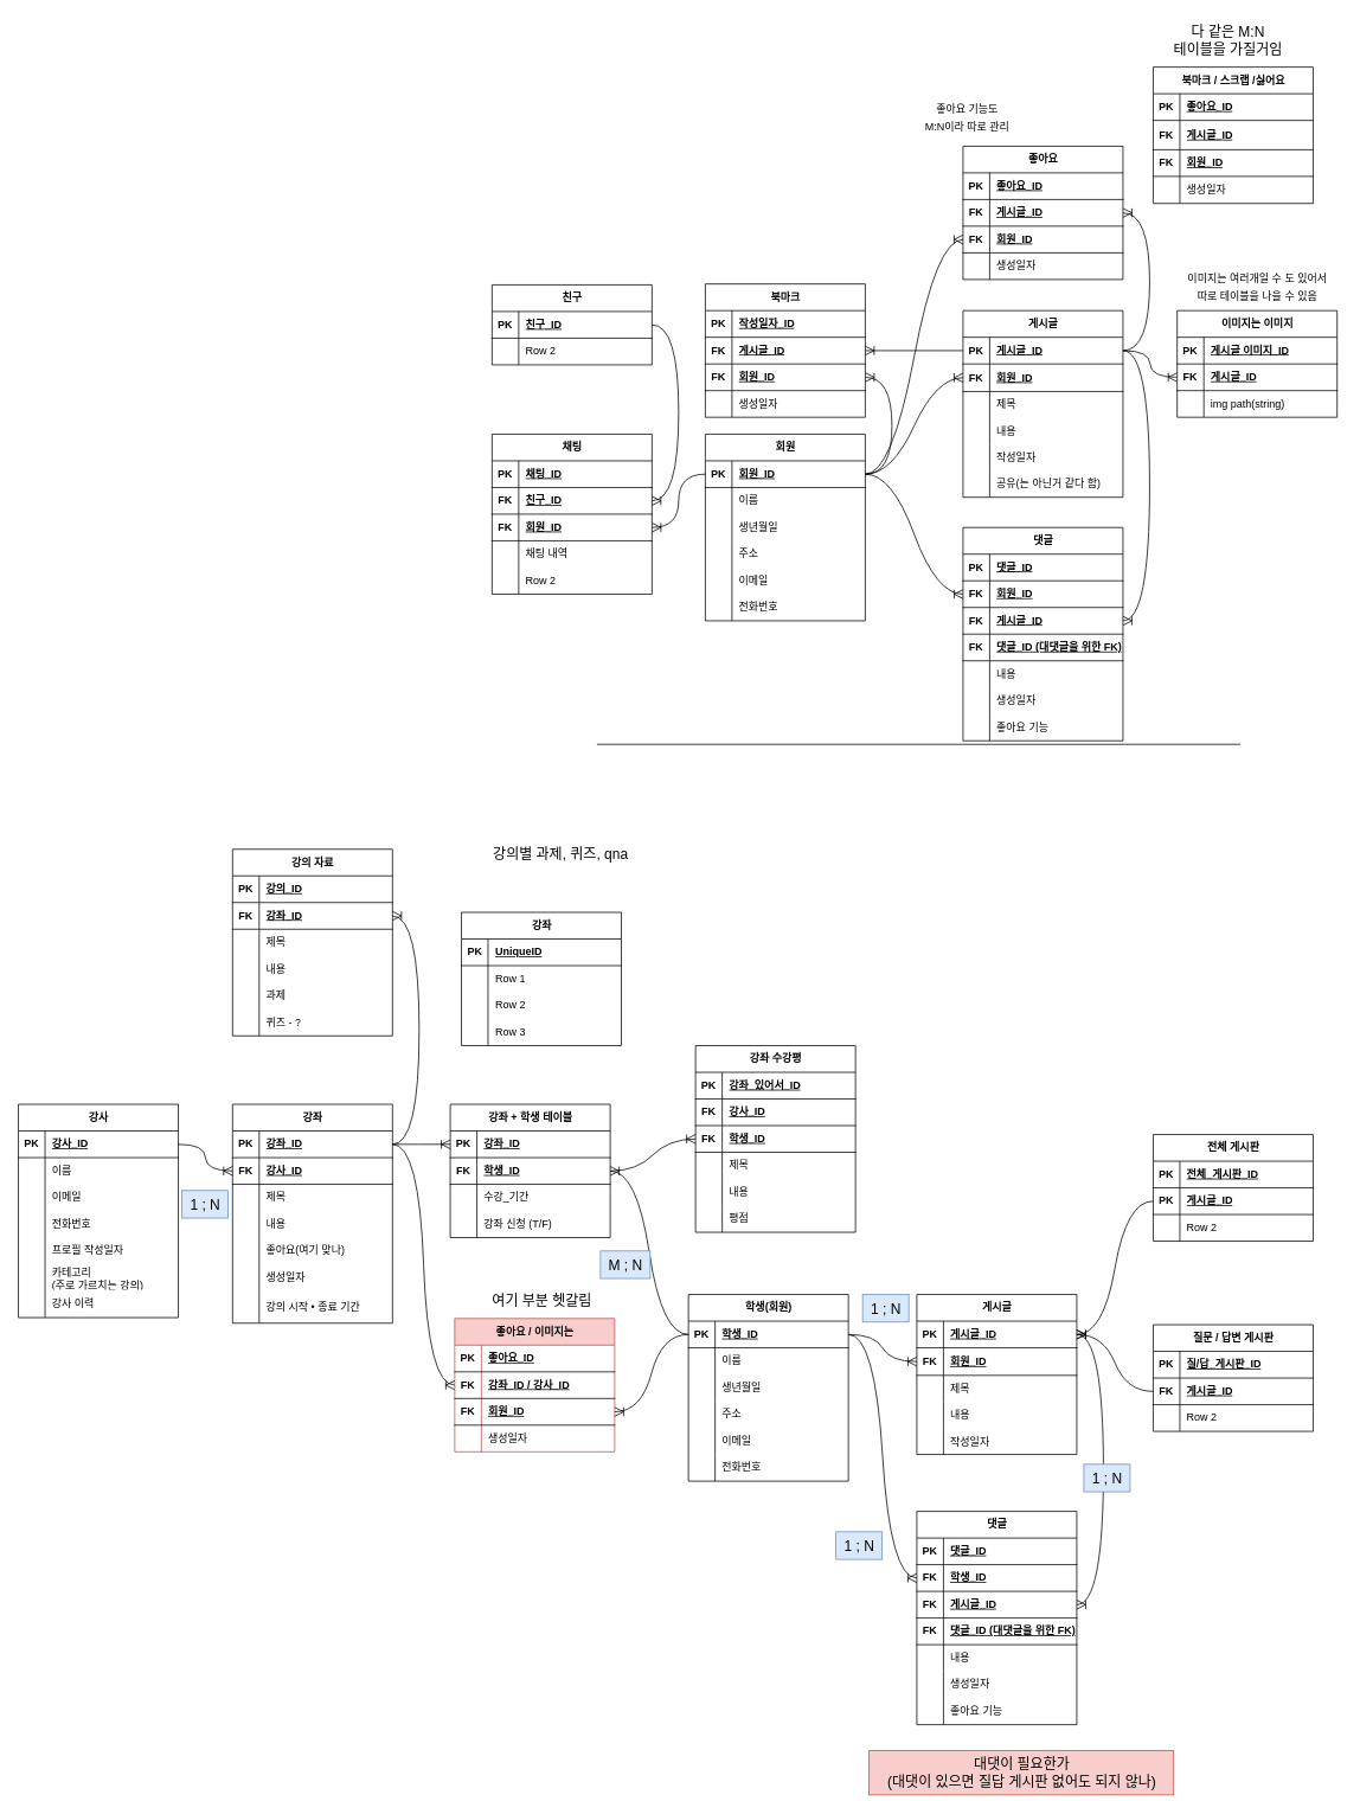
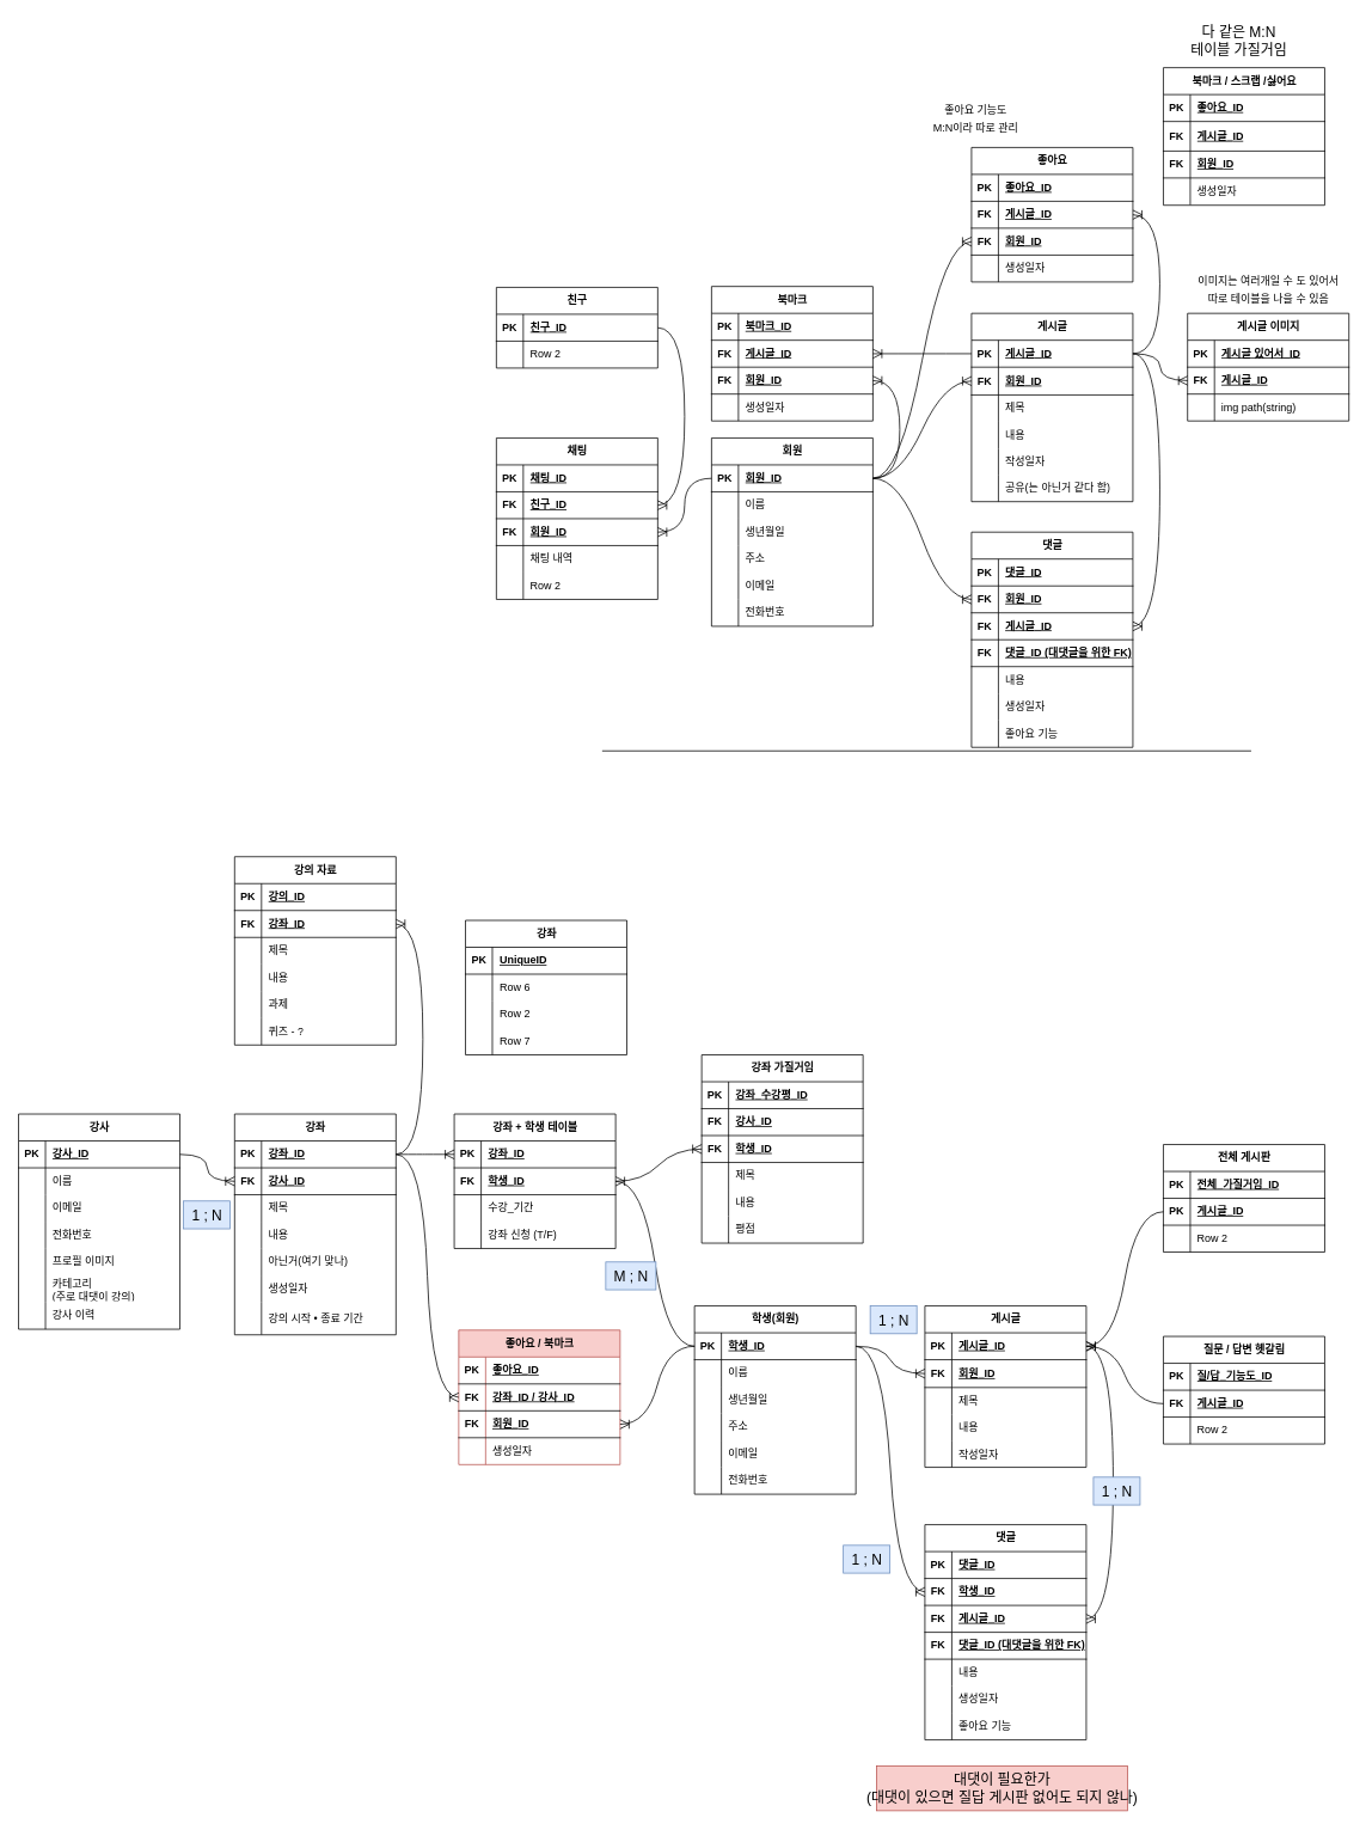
- <mxCell id="211" value="다 같은 M:N&lt;div&gt;테이블을 가질&lt;span style=&quot;background-color: initial;&quot;&gt;거임&lt;/span&gt;&lt;/div&gt;" style="text;html=1;align=center;verticalAlign=middle;resizable=0;points=[];autosize=1;strokeColor=none;fillColor=none;fontSize=16;" vertex="1" parent="1"><mxGeometry x="1306" y="20" width="150" height="50" as="geometry" /></mxCell>
+ <mxCell id="211" value="다 같은 M:N&lt;div&gt;테이블 가질&lt;span style=&quot;background-color: initial;&quot;&gt;거임&lt;/span&gt;&lt;/div&gt;" style="text;html=1;align=center;verticalAlign=middle;resizable=0;points=[];autosize=1;strokeColor=none;fillColor=none;fontSize=16;" vertex="1" parent="1"><mxGeometry x="1306" y="20" width="150" height="50" as="geometry" /></mxCell>
- <mxCell id="154" value="작성일자_ID" style="shape=partialRectangle;connectable=0;fillColor=none;top=0;left=0;bottom=0;right=0;align=left;spacingLeft=6;fontStyle=5;overflow=hidden;whiteSpace=wrap;html=1;" vertex="1" parent="152"><mxGeometry x="30" width="150" height="30" as="geometry"><mxRectangle width="150" height="30" as="alternateBounds" /></mxGeometry></mxCell>
+ <mxCell id="154" value="북마크_ID" style="shape=partialRectangle;connectable=0;fillColor=none;top=0;left=0;bottom=0;right=0;align=left;spacingLeft=6;fontStyle=5;overflow=hidden;whiteSpace=wrap;html=1;" vertex="1" parent="152"><mxGeometry x="30" width="150" height="30" as="geometry"><mxRectangle width="150" height="30" as="alternateBounds" /></mxGeometry></mxCell>
- <mxCell id="168" value="이미지는 이미지" style="shape=table;startSize=30;container=1;collapsible=1;childLayout=tableLayout;fixedRows=1;rowLines=0;fontStyle=1;align=center;resizeLast=1;html=1;" vertex="1" parent="1"><mxGeometry x="1324" y="349" width="180" height="120" as="geometry" /></mxCell>
+ <mxCell id="168" value="게시글 이미지" style="shape=table;startSize=30;container=1;collapsible=1;childLayout=tableLayout;fixedRows=1;rowLines=0;fontStyle=1;align=center;resizeLast=1;html=1;" vertex="1" parent="1"><mxGeometry x="1324" y="349" width="180" height="120" as="geometry" /></mxCell>
- <mxCell id="171" value="게시글 이미지_ID" style="shape=partialRectangle;connectable=0;fillColor=none;top=0;left=0;bottom=0;right=0;align=left;spacingLeft=6;fontStyle=5;overflow=hidden;whiteSpace=wrap;html=1;" vertex="1" parent="169"><mxGeometry x="30" width="150" height="30" as="geometry"><mxRectangle width="150" height="30" as="alternateBounds" /></mxGeometry></mxCell>
+ <mxCell id="171" value="게시글 있어서_ID" style="shape=partialRectangle;connectable=0;fillColor=none;top=0;left=0;bottom=0;right=0;align=left;spacingLeft=6;fontStyle=5;overflow=hidden;whiteSpace=wrap;html=1;" vertex="1" parent="169"><mxGeometry x="30" width="150" height="30" as="geometry"><mxRectangle width="150" height="30" as="alternateBounds" /></mxGeometry></mxCell>
- <mxCell id="329" value="강의별 과제, 퀴즈, qna" style="text;html=1;align=center;verticalAlign=middle;resizable=0;points=[];autosize=1;strokeColor=none;fillColor=none;fontSize=16;" vertex="1" parent="1"><mxGeometry x="540.5" y="944.5" width="179" height="31" as="geometry" /></mxCell>
- <mxCell id="358" value="Row 1" style="shape=partialRectangle;connectable=0;fillColor=none;top=0;left=0;bottom=0;right=0;align=left;spacingLeft=6;overflow=hidden;whiteSpace=wrap;html=1;" vertex="1" parent="356"><mxGeometry x="30" width="150" height="30" as="geometry"><mxRectangle width="150" height="30" as="alternateBounds" /></mxGeometry></mxCell>
+ <mxCell id="358" value="Row 6" style="shape=partialRectangle;connectable=0;fillColor=none;top=0;left=0;bottom=0;right=0;align=left;spacingLeft=6;overflow=hidden;whiteSpace=wrap;html=1;" vertex="1" parent="356"><mxGeometry x="30" width="150" height="30" as="geometry"><mxRectangle width="150" height="30" as="alternateBounds" /></mxGeometry></mxCell>
- <mxCell id="364" value="Row 3" style="shape=partialRectangle;connectable=0;fillColor=none;top=0;left=0;bottom=0;right=0;align=left;spacingLeft=6;overflow=hidden;whiteSpace=wrap;html=1;" vertex="1" parent="362"><mxGeometry x="30" width="150" height="30" as="geometry"><mxRectangle width="150" height="30" as="alternateBounds" /></mxGeometry></mxCell>
+ <mxCell id="364" value="Row 7" style="shape=partialRectangle;connectable=0;fillColor=none;top=0;left=0;bottom=0;right=0;align=left;spacingLeft=6;overflow=hidden;whiteSpace=wrap;html=1;" vertex="1" parent="362"><mxGeometry x="30" width="150" height="30" as="geometry"><mxRectangle width="150" height="30" as="alternateBounds" /></mxGeometry></mxCell>
- <mxCell id="290" value="강좌 수강평" style="shape=table;startSize=30;container=1;collapsible=1;childLayout=tableLayout;fixedRows=1;rowLines=0;fontStyle=1;align=center;resizeLast=1;html=1;" vertex="1" parent="1"><mxGeometry x="782" y="1176" width="180" height="210" as="geometry" /></mxCell>
+ <mxCell id="290" value="강좌 가질거임" style="shape=table;startSize=30;container=1;collapsible=1;childLayout=tableLayout;fixedRows=1;rowLines=0;fontStyle=1;align=center;resizeLast=1;html=1;" vertex="1" parent="1"><mxGeometry x="782" y="1176" width="180" height="210" as="geometry" /></mxCell>
- <mxCell id="293" value="강좌_있어서_ID" style="shape=partialRectangle;connectable=0;fillColor=none;top=0;left=0;bottom=0;right=0;align=left;spacingLeft=6;fontStyle=5;overflow=hidden;whiteSpace=wrap;html=1;" vertex="1" parent="291"><mxGeometry x="30" width="150" height="30" as="geometry"><mxRectangle width="150" height="30" as="alternateBounds" /></mxGeometry></mxCell>
+ <mxCell id="293" value="강좌_수강평_ID" style="shape=partialRectangle;connectable=0;fillColor=none;top=0;left=0;bottom=0;right=0;align=left;spacingLeft=6;fontStyle=5;overflow=hidden;whiteSpace=wrap;html=1;" vertex="1" parent="291"><mxGeometry x="30" width="150" height="30" as="geometry"><mxRectangle width="150" height="30" as="alternateBounds" /></mxGeometry></mxCell>
- <mxCell id="333" value="전체_게시판_ID" style="shape=partialRectangle;connectable=0;fillColor=none;top=0;left=0;bottom=0;right=0;align=left;spacingLeft=6;fontStyle=5;overflow=hidden;whiteSpace=wrap;html=1;" vertex="1" parent="331"><mxGeometry x="30" width="150" height="30" as="geometry"><mxRectangle width="150" height="30" as="alternateBounds" /></mxGeometry></mxCell>
+ <mxCell id="333" value="전체_가질거임_ID" style="shape=partialRectangle;connectable=0;fillColor=none;top=0;left=0;bottom=0;right=0;align=left;spacingLeft=6;fontStyle=5;overflow=hidden;whiteSpace=wrap;html=1;" vertex="1" parent="331"><mxGeometry x="30" width="150" height="30" as="geometry"><mxRectangle width="150" height="30" as="alternateBounds" /></mxGeometry></mxCell>
- <mxCell id="17" value="프로필 작성일자" style="shape=partialRectangle;connectable=0;fillColor=none;top=0;left=0;bottom=0;right=0;align=left;spacingLeft=6;overflow=hidden;whiteSpace=wrap;html=1;" vertex="1" parent="15"><mxGeometry x="30" width="150" height="30" as="geometry"><mxRectangle width="150" height="30" as="alternateBounds" /></mxGeometry></mxCell>
+ <mxCell id="17" value="프로필 이미지" style="shape=partialRectangle;connectable=0;fillColor=none;top=0;left=0;bottom=0;right=0;align=left;spacingLeft=6;overflow=hidden;whiteSpace=wrap;html=1;" vertex="1" parent="15"><mxGeometry x="30" width="150" height="30" as="geometry"><mxRectangle width="150" height="30" as="alternateBounds" /></mxGeometry></mxCell>
- <mxCell id="39" value="좋아요(여기 맞나)" style="shape=partialRectangle;connectable=0;fillColor=none;top=0;left=0;bottom=0;right=0;align=left;spacingLeft=6;overflow=hidden;whiteSpace=wrap;html=1;" vertex="1" parent="37"><mxGeometry x="30" width="150" height="30" as="geometry"><mxRectangle width="150" height="30" as="alternateBounds" /></mxGeometry></mxCell>
+ <mxCell id="39" value="아닌거(여기 맞나)" style="shape=partialRectangle;connectable=0;fillColor=none;top=0;left=0;bottom=0;right=0;align=left;spacingLeft=6;overflow=hidden;whiteSpace=wrap;html=1;" vertex="1" parent="37"><mxGeometry x="30" width="150" height="30" as="geometry"><mxRectangle width="150" height="30" as="alternateBounds" /></mxGeometry></mxCell>
- <mxCell id="20" value="카테고리&lt;div&gt;(주로 가르치는 강의)&lt;/div&gt;" style="shape=partialRectangle;connectable=0;fillColor=none;top=0;left=0;bottom=0;right=0;align=left;spacingLeft=6;overflow=hidden;whiteSpace=wrap;html=1;" vertex="1" parent="18"><mxGeometry x="30" width="150" height="30" as="geometry"><mxRectangle width="150" height="30" as="alternateBounds" /></mxGeometry></mxCell>
+ <mxCell id="20" value="카테고리&lt;div&gt;(주로 대댓이 강의)&lt;/div&gt;" style="shape=partialRectangle;connectable=0;fillColor=none;top=0;left=0;bottom=0;right=0;align=left;spacingLeft=6;overflow=hidden;whiteSpace=wrap;html=1;" vertex="1" parent="18"><mxGeometry x="30" width="150" height="30" as="geometry"><mxRectangle width="150" height="30" as="alternateBounds" /></mxGeometry></mxCell>
- <mxCell id="283" value="여기 부분 헷갈림" style="text;html=1;align=center;verticalAlign=middle;resizable=0;points=[];autosize=1;strokeColor=none;fillColor=none;fontSize=16;" vertex="1" parent="1"><mxGeometry x="539" y="1447" width="139" height="31" as="geometry" /></mxCell>
- <mxCell id="268" value="좋아요 / 이미지는" style="shape=table;startSize=30;container=1;collapsible=1;childLayout=tableLayout;fixedRows=1;rowLines=0;fontStyle=1;align=center;resizeLast=1;html=1;fillColor=#f8cecc;strokeColor=#b85450;" vertex="1" parent="1"><mxGeometry x="511" y="1483" width="180" height="150" as="geometry" /></mxCell>
+ <mxCell id="268" value="좋아요 / 북마크" style="shape=table;startSize=30;container=1;collapsible=1;childLayout=tableLayout;fixedRows=1;rowLines=0;fontStyle=1;align=center;resizeLast=1;html=1;fillColor=#f8cecc;strokeColor=#b85450;" vertex="1" parent="1"><mxGeometry x="511" y="1483" width="180" height="150" as="geometry" /></mxCell>
- <mxCell id="340" value="질문 / 답변 게시판" style="shape=table;startSize=30;container=1;collapsible=1;childLayout=tableLayout;fixedRows=1;rowLines=0;fontStyle=1;align=center;resizeLast=1;html=1;" vertex="1" parent="1"><mxGeometry x="1297" y="1490" width="180" height="120" as="geometry" /></mxCell>
+ <mxCell id="340" value="질문 / 답변 헷갈림" style="shape=table;startSize=30;container=1;collapsible=1;childLayout=tableLayout;fixedRows=1;rowLines=0;fontStyle=1;align=center;resizeLast=1;html=1;" vertex="1" parent="1"><mxGeometry x="1297" y="1490" width="180" height="120" as="geometry" /></mxCell>
- <mxCell id="343" value="질/답_게시판_ID" style="shape=partialRectangle;connectable=0;fillColor=none;top=0;left=0;bottom=0;right=0;align=left;spacingLeft=6;fontStyle=5;overflow=hidden;whiteSpace=wrap;html=1;" vertex="1" parent="341"><mxGeometry x="30" width="150" height="30" as="geometry"><mxRectangle width="150" height="30" as="alternateBounds" /></mxGeometry></mxCell>
+ <mxCell id="343" value="질/답_기능도_ID" style="shape=partialRectangle;connectable=0;fillColor=none;top=0;left=0;bottom=0;right=0;align=left;spacingLeft=6;fontStyle=5;overflow=hidden;whiteSpace=wrap;html=1;" vertex="1" parent="341"><mxGeometry x="30" width="150" height="30" as="geometry"><mxRectangle width="150" height="30" as="alternateBounds" /></mxGeometry></mxCell>
- <mxCell id="289" value="대댓이 필요한가&lt;div&gt;(대댓이 있으면 질답 게시판 없어도 되지 않나)&lt;/div&gt;" style="text;html=1;align=center;verticalAlign=middle;resizable=0;points=[];autosize=1;strokeColor=#b85450;fillColor=#f8cecc;fontSize=16;" vertex="1" parent="1"><mxGeometry x="977" y="1969" width="343" height="50" as="geometry" /></mxCell>
+ <mxCell id="289" value="대댓이 필요한가&lt;div&gt;(대댓이 있으면 질답 게시판 없어도 되지 않나)&lt;/div&gt;" style="text;html=1;align=center;verticalAlign=middle;resizable=0;points=[];autosize=1;strokeColor=#b85450;fillColor=#f8cecc;fontSize=16;" vertex="1" parent="1"><mxGeometry x="977" y="1969" width="280" height="50" as="geometry" /></mxCell>
